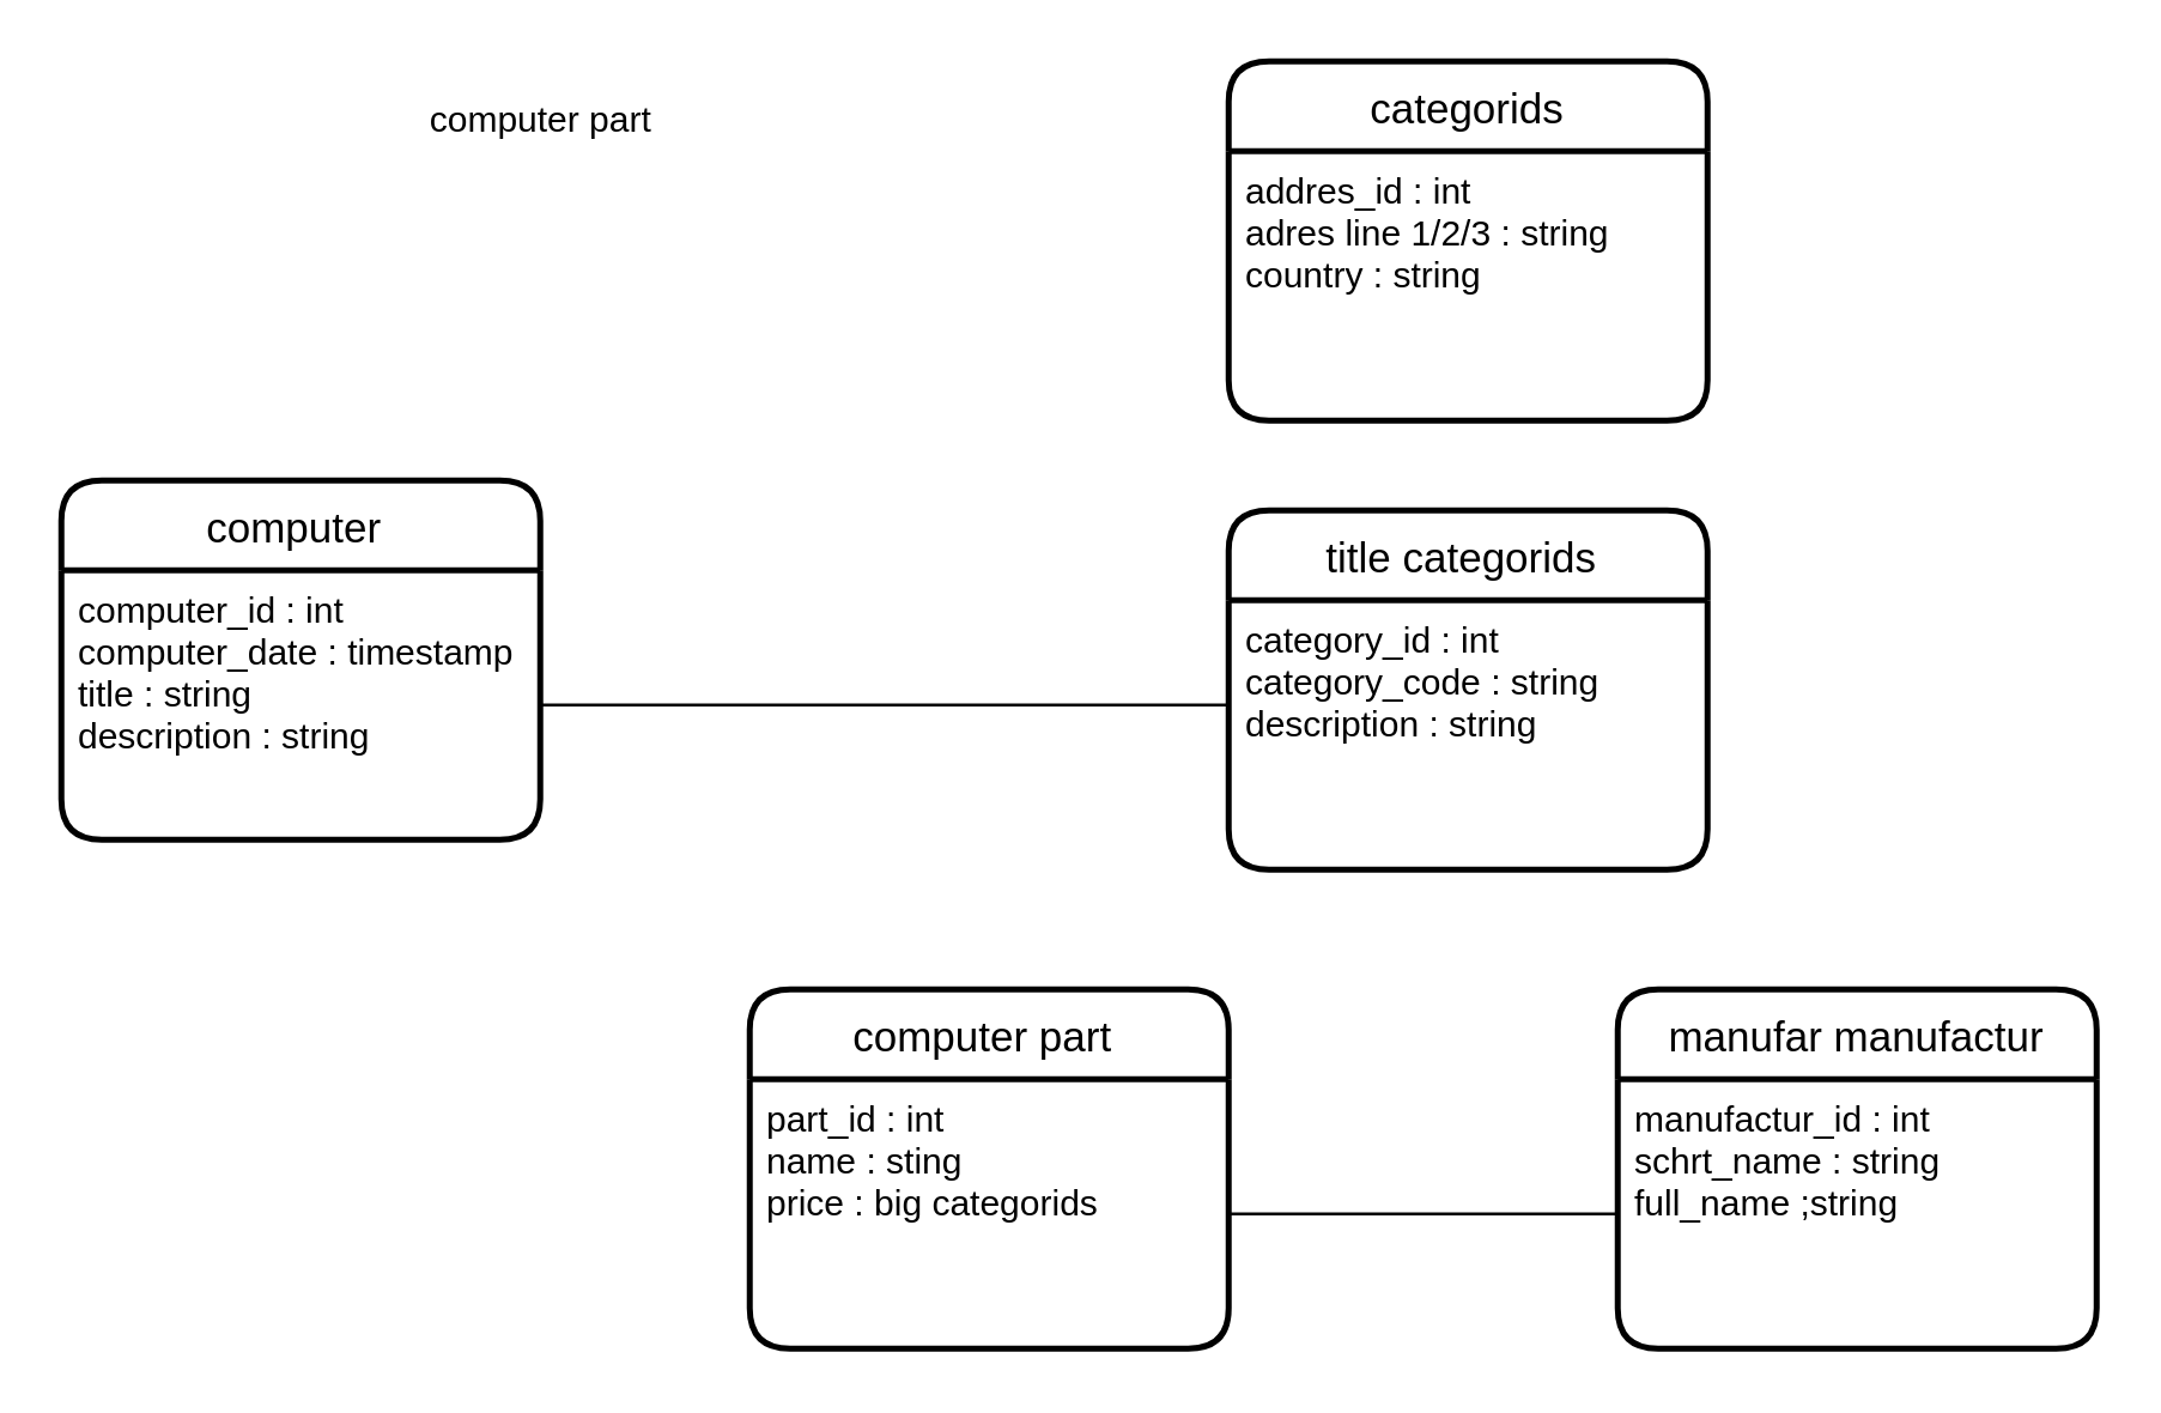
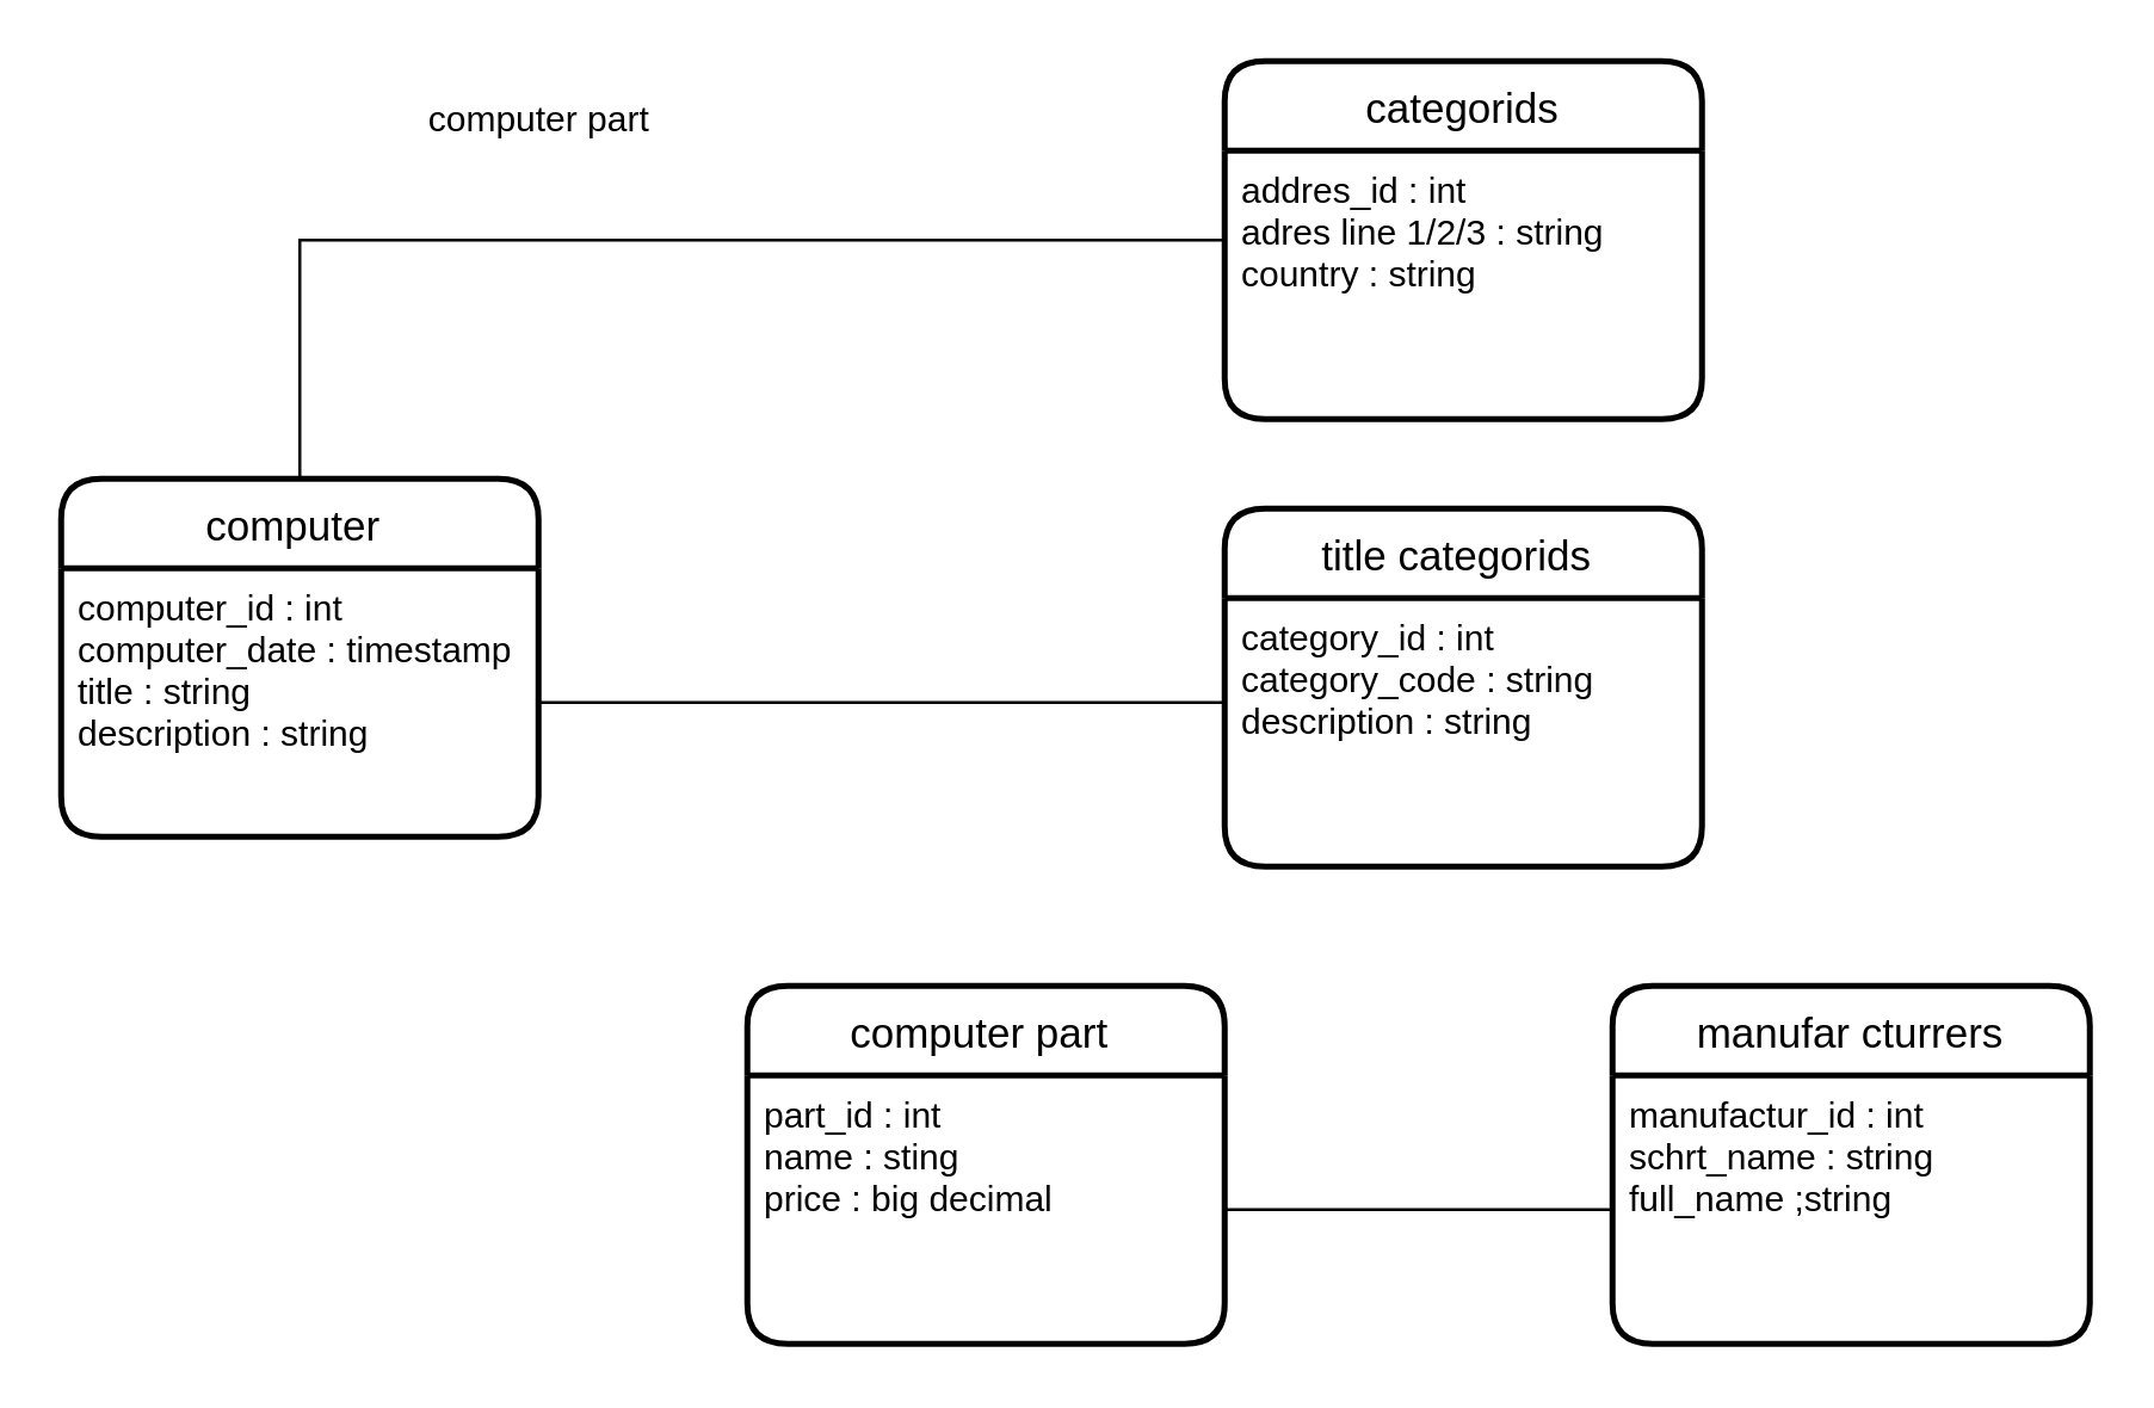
+ <mxCell id="2" style="edgeStyle=orthogonalEdgeStyle;rounded=0;orthogonalLoop=1;jettySize=auto;html=1;exitX=0.5;exitY=0;exitDx=0;exitDy=0;entryX=0;entryY=0.5;entryDx=0;entryDy=0;endArrow=baseDash;endFill=0;" edge="1" parent="1" source="3" target="7"><mxGeometry relative="1" as="geometry" /></mxCell>
- <mxCell id="11" value="manufar manufactur" style="swimlane;childLayout=stackLayout;horizontal=1;startSize=30;horizontalStack=0;rounded=1;fontSize=14;fontStyle=0;strokeWidth=2;resizeParent=0;resizeLast=1;shadow=0;dashed=0;align=center;" vertex="1" parent="1"><mxGeometry x="540" y="330" width="160" height="120" as="geometry" /></mxCell>
+ <mxCell id="11" value="manufar cturrers" style="swimlane;childLayout=stackLayout;horizontal=1;startSize=30;horizontalStack=0;rounded=1;fontSize=14;fontStyle=0;strokeWidth=2;resizeParent=0;resizeLast=1;shadow=0;dashed=0;align=center;" vertex="1" parent="1"><mxGeometry x="540" y="330" width="160" height="120" as="geometry" /></mxCell>
- <mxCell id="10" value="part_id : int&#10;name : sting&#10;price : big categorids" style="align=left;strokeColor=none;fillColor=none;spacingLeft=4;fontSize=12;verticalAlign=top;resizable=0;rotatable=0;part=1;" vertex="1" parent="9"><mxGeometry y="30" width="160" height="90" as="geometry" /></mxCell>
+ <mxCell id="10" value="part_id : int&#10;name : sting&#10;price : big decimal" style="align=left;strokeColor=none;fillColor=none;spacingLeft=4;fontSize=12;verticalAlign=top;resizable=0;rotatable=0;part=1;" vertex="1" parent="9"><mxGeometry y="30" width="160" height="90" as="geometry" /></mxCell>
